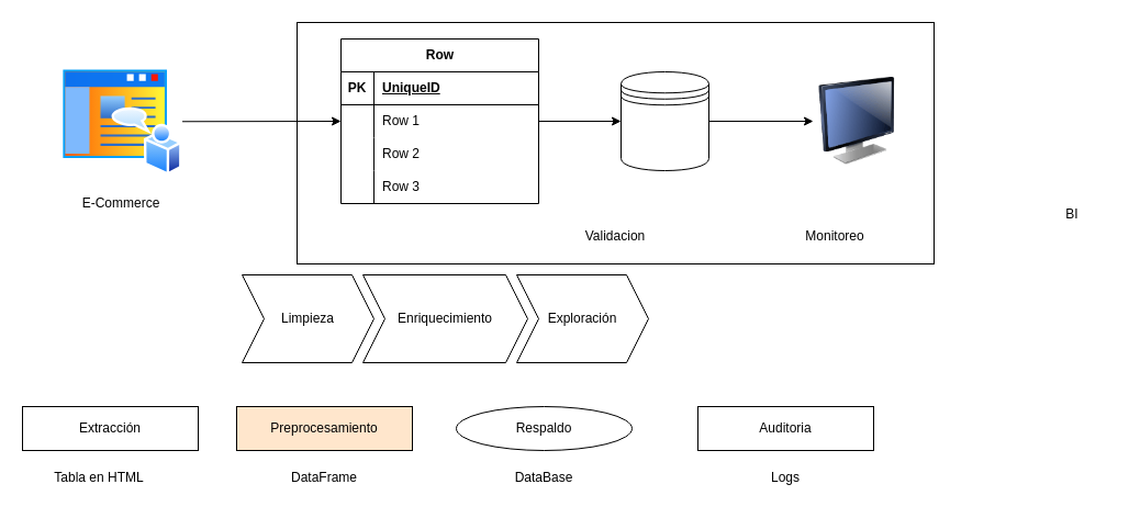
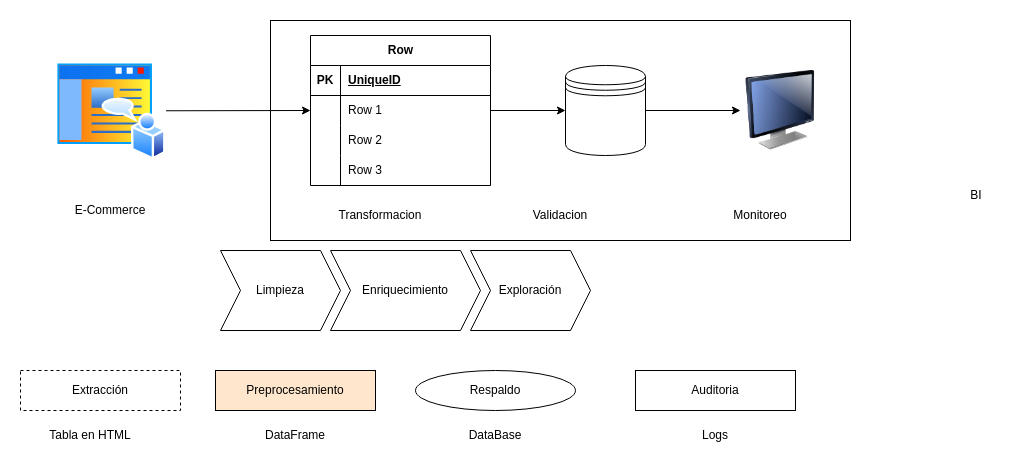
- <mxCell id="13" value="E-Commerce" style="text;html=1;align=center;verticalAlign=middle;whiteSpace=wrap;rounded=0;" vertex="1" parent="1"><mxGeometry x="40" y="170" width="140" height="30" as="geometry" /></mxCell>
+ <mxCell id="13" value="E-Commerce" style="text;html=1;align=center;verticalAlign=middle;whiteSpace=wrap;rounded=0;" vertex="1" parent="1"><mxGeometry x="40" y="195" width="140" height="30" as="geometry" /></mxCell>
+ <mxCell id="16" value="Transformacion" style="text;html=1;align=center;verticalAlign=middle;whiteSpace=wrap;rounded=0;" vertex="1" parent="1"><mxGeometry x="310" y="200" width="140" height="30" as="geometry" /></mxCell>
- <mxCell id="3" value="Extracción" style="rounded=0;whiteSpace=wrap;html=1;" vertex="1" parent="1"><mxGeometry x="20" y="370" width="160" height="40" as="geometry" /></mxCell>
+ <mxCell id="3" value="Extracción" style="rounded=0;whiteSpace=wrap;html=1;dashed=1;" vertex="1" parent="1"><mxGeometry x="20" y="370" width="160" height="40" as="geometry" /></mxCell>
